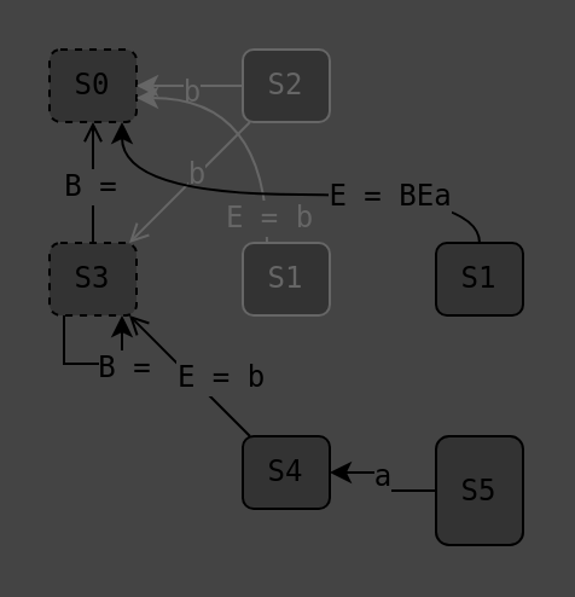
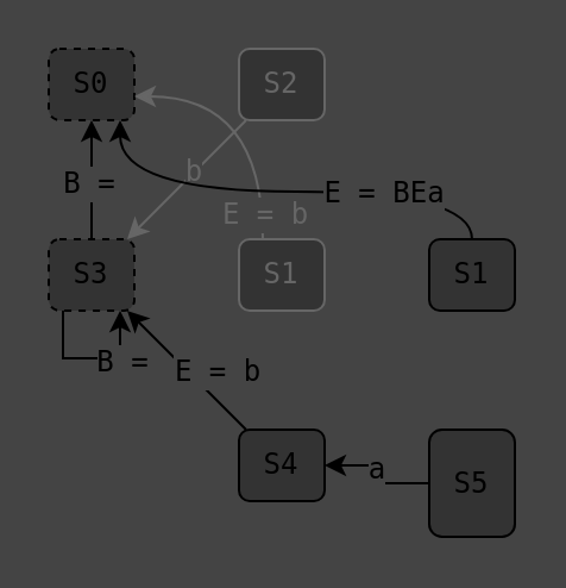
- <mxCell id="8" style="edgeStyle=orthogonalEdgeStyle;rounded=0;orthogonalLoop=1;jettySize=auto;html=1;fontFamily=monospace;fontSize=12;fontColor=#666666;labelBackgroundColor=#444444;resizable=0;strokeColor=#666666;" parent="1" source="10" target="2" edge="1"><mxGeometry relative="1" as="geometry" /></mxCell>
- <mxCell id="9" value="b" style="edgeLabel;html=1;align=center;verticalAlign=middle;resizable=0;points=[];rounded=0;strokeColor=default;spacing=10;fontFamily=monospace;fontSize=12;fontColor=#666666;labelBackgroundColor=#444444;fillColor=default;gradientColor=none;" parent="8" vertex="1" connectable="0"><mxGeometry x="-0.014" y="2" relative="1" as="geometry"><mxPoint as="offset" /></mxGeometry></mxCell>
- <mxCell id="3" style="edgeStyle=orthogonalEdgeStyle;rounded=0;orthogonalLoop=1;jettySize=auto;html=1;fontFamily=monospace;fontSize=12;fontColor=default;labelBackgroundColor=#444444;resizable=0;endArrow=open;" parent="1" source="5" target="2" edge="1"><mxGeometry relative="1" as="geometry" /></mxCell>
+ <mxCell id="3" style="edgeStyle=orthogonalEdgeStyle;rounded=0;orthogonalLoop=1;jettySize=auto;html=1;fontFamily=monospace;fontSize=12;fontColor=default;labelBackgroundColor=#444444;resizable=0;" parent="1" source="5" target="2" edge="1"><mxGeometry relative="1" as="geometry" /></mxCell>
- <mxCell id="12" style="rounded=0;orthogonalLoop=1;jettySize=auto;html=1;fontFamily=monospace;fontSize=12;fontColor=#666666;labelBackgroundColor=#444444;resizable=0;strokeColor=#666666;endArrow=open;" parent="1" source="10" target="5" edge="1"><mxGeometry relative="1" as="geometry"><mxPoint x="113" y="60" as="sourcePoint" /><mxPoint x="63" y="110" as="targetPoint" /></mxGeometry></mxCell>
+ <mxCell id="12" style="rounded=0;orthogonalLoop=1;jettySize=auto;html=1;fontFamily=monospace;fontSize=12;fontColor=#666666;labelBackgroundColor=#444444;resizable=0;strokeColor=#666666;" parent="1" source="10" target="5" edge="1"><mxGeometry relative="1" as="geometry"><mxPoint x="113" y="60" as="sourcePoint" /><mxPoint x="63" y="110" as="targetPoint" /></mxGeometry></mxCell>
- <mxCell id="14" style="rounded=0;orthogonalLoop=1;jettySize=auto;html=1;fontFamily=monospace;fontSize=12;fontColor=default;labelBackgroundColor=#444444;resizable=0;endArrow=open;" parent="1" source="16" target="5" edge="1"><mxGeometry relative="1" as="geometry" /></mxCell>
+ <mxCell id="14" style="rounded=0;orthogonalLoop=1;jettySize=auto;html=1;fontFamily=monospace;fontSize=12;fontColor=default;labelBackgroundColor=#444444;resizable=0;" parent="1" source="16" target="5" edge="1"><mxGeometry relative="1" as="geometry" /></mxCell>
